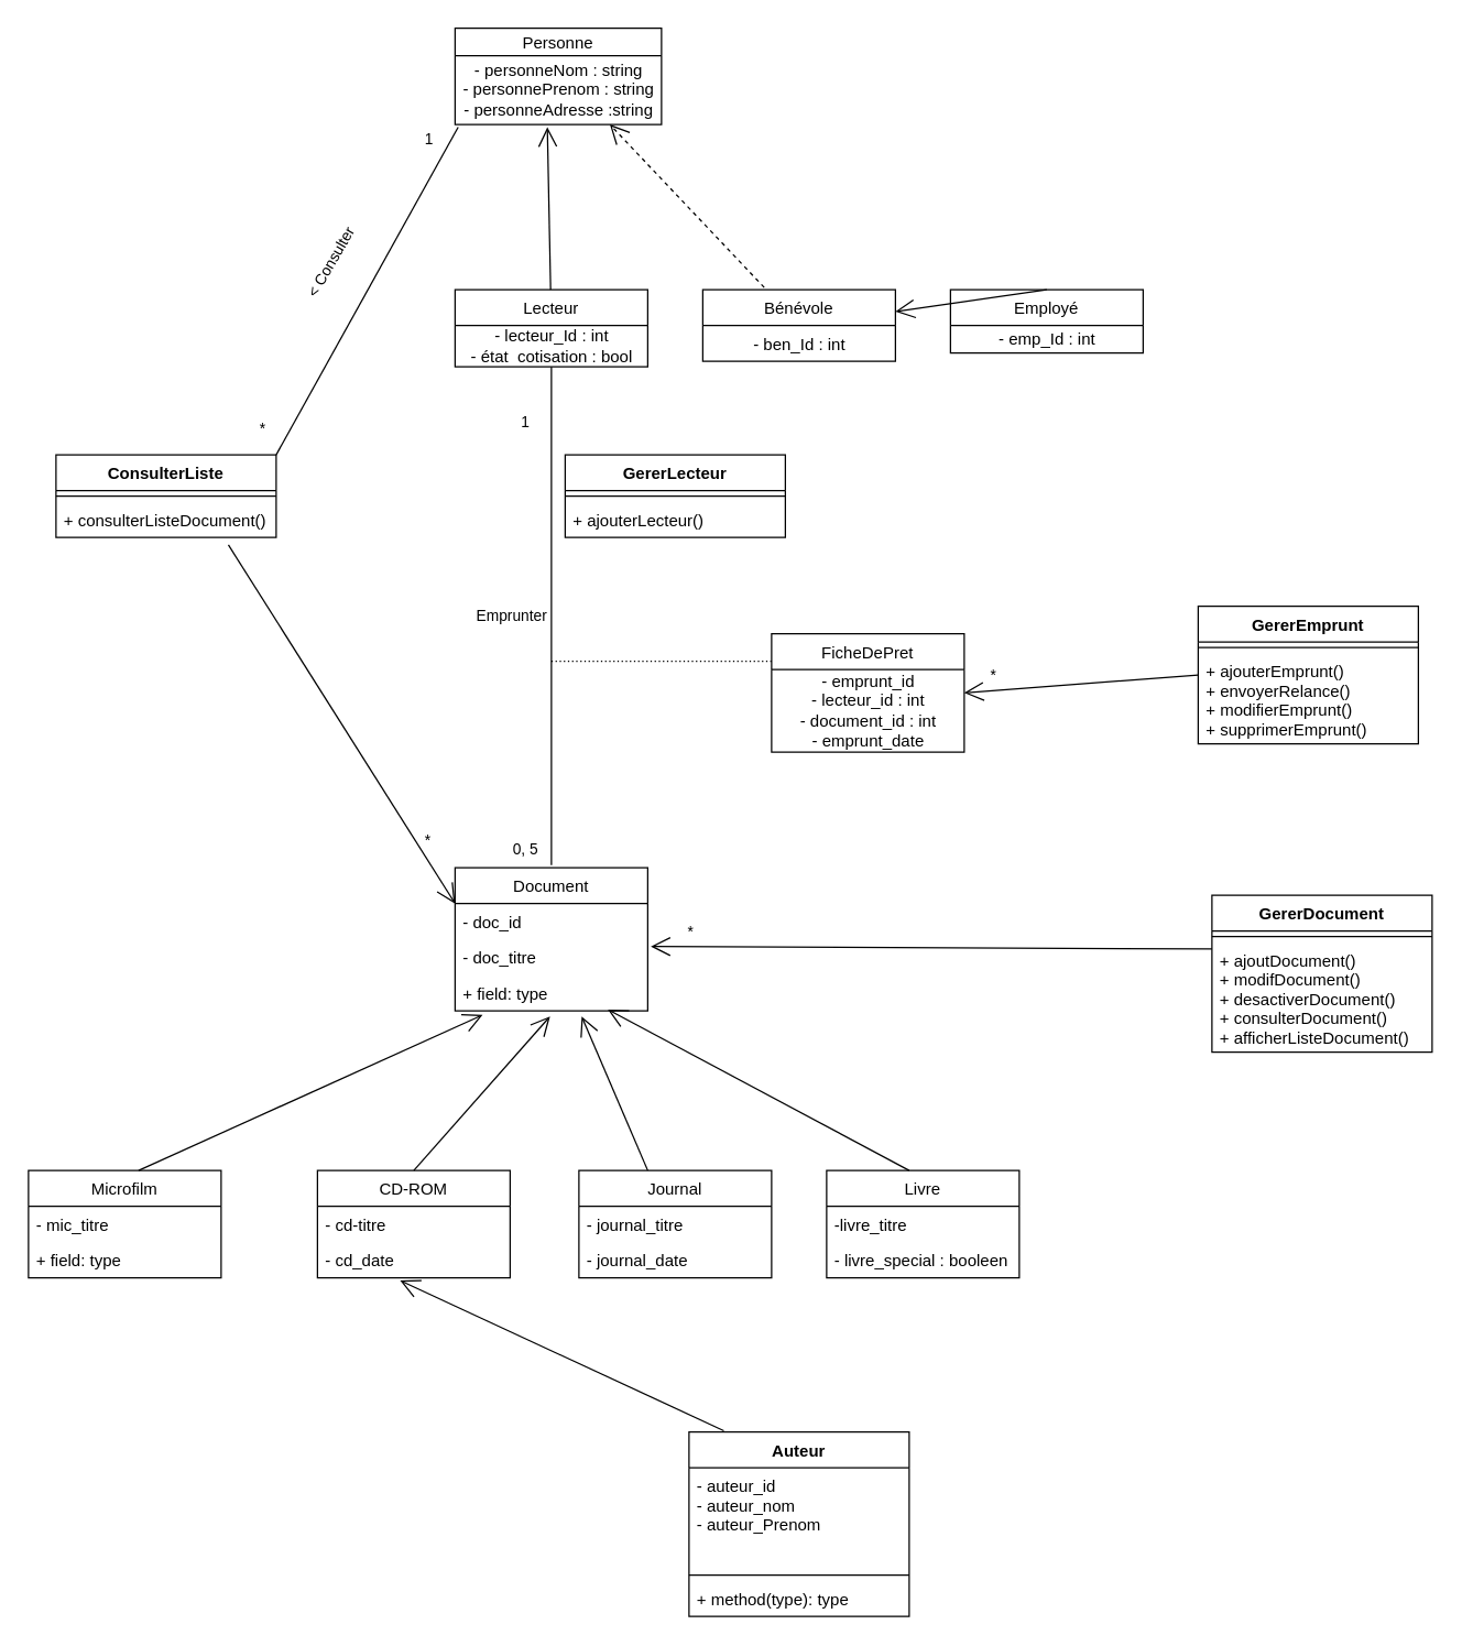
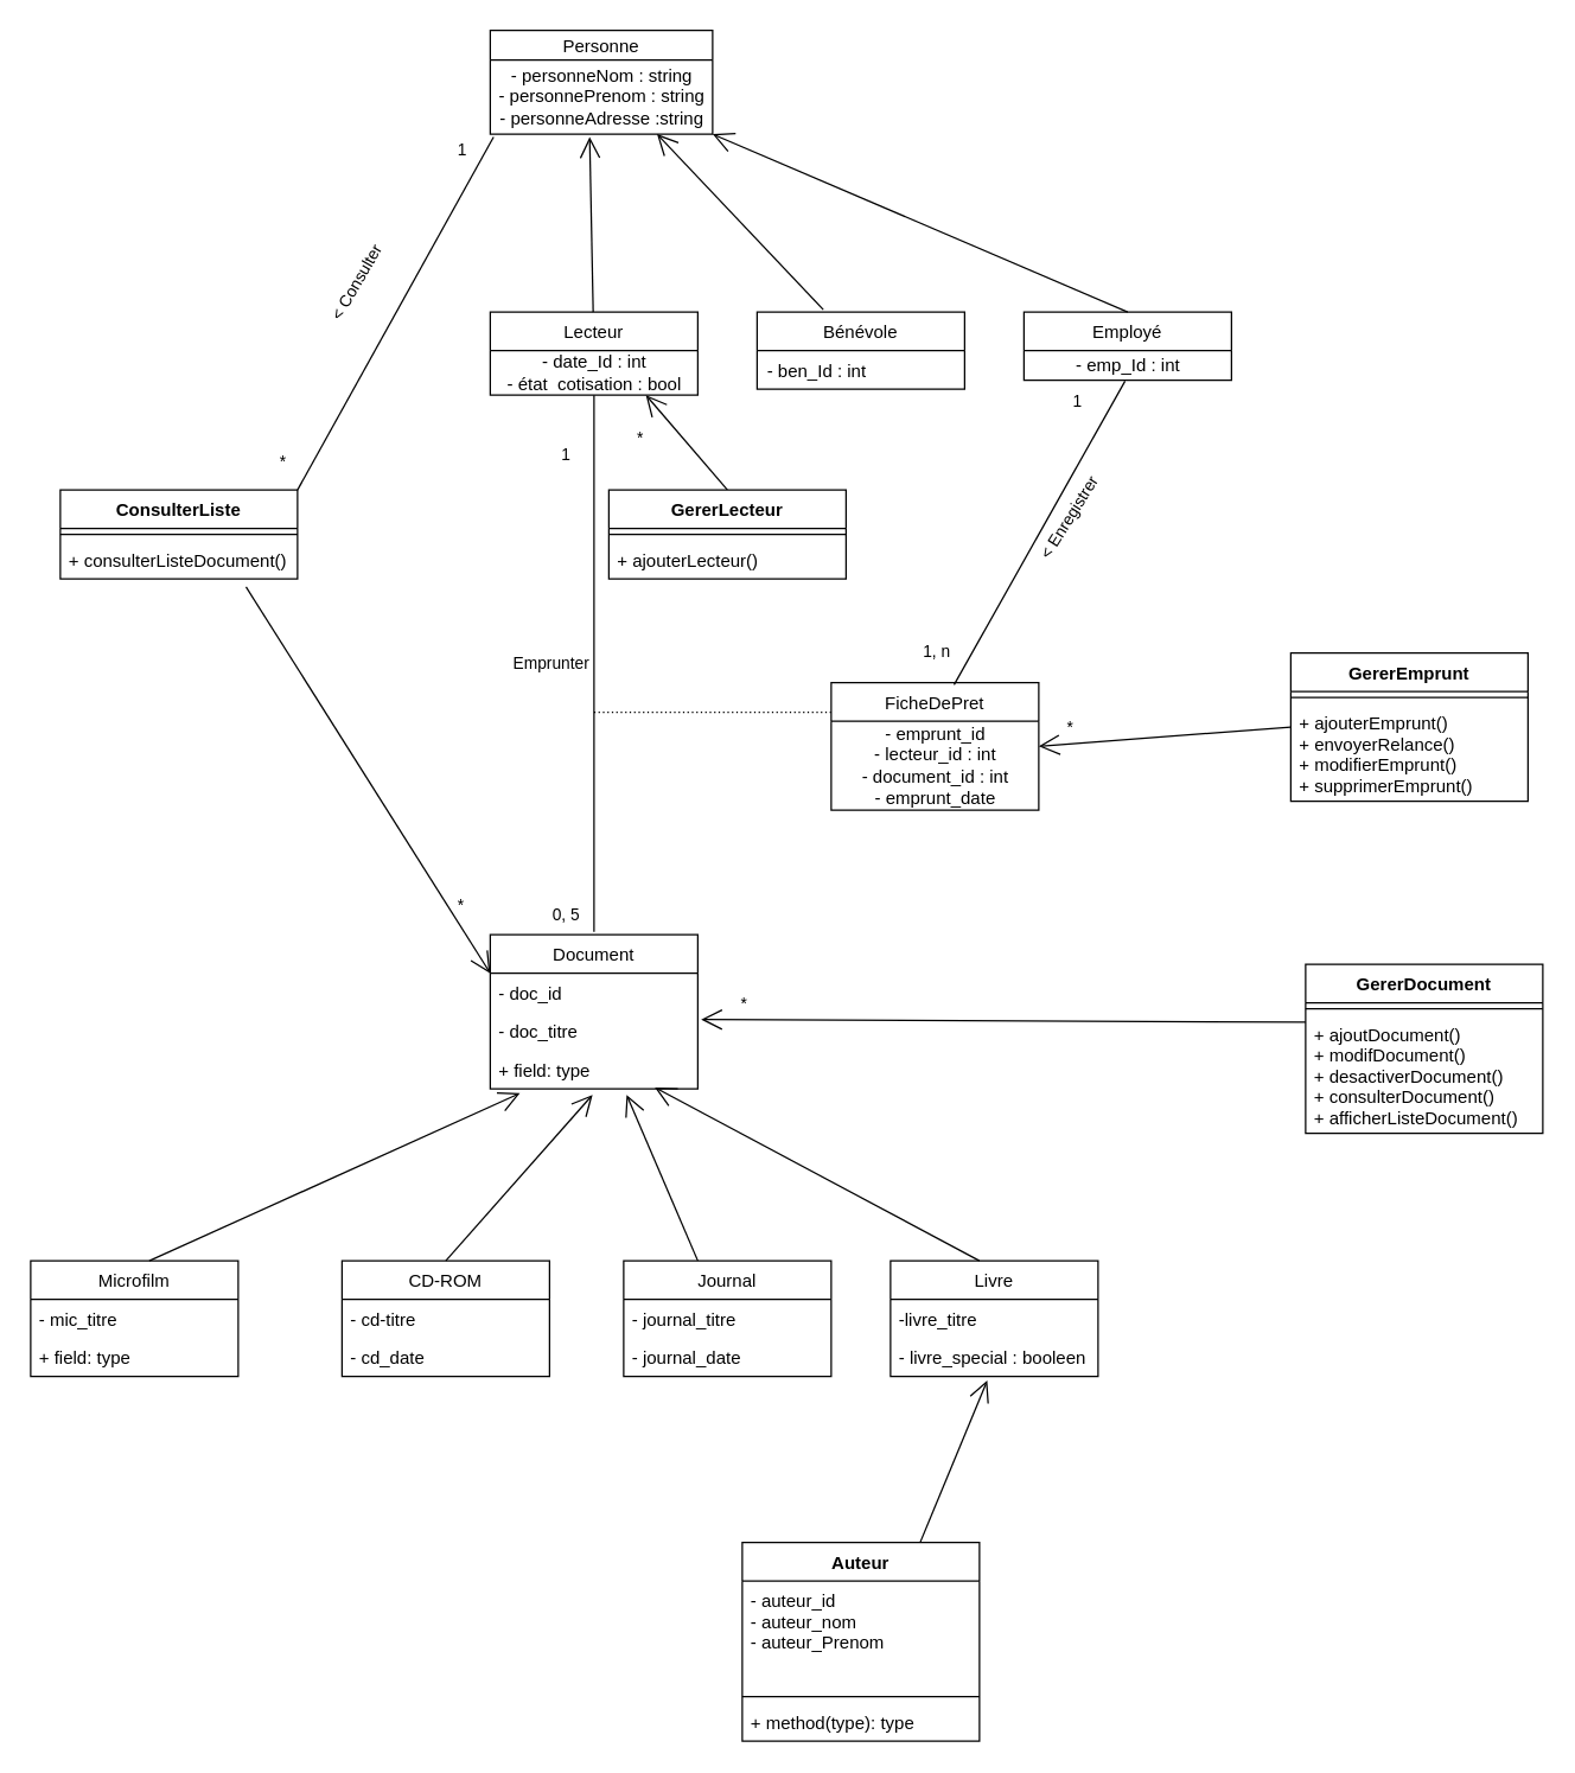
- <mxCell id="40" value="" style="endArrow=open;endFill=1;endSize=12;html=1;exitX=0.319;exitY=-0.031;exitDx=0;exitDy=0;exitPerimeter=0;entryX=0.75;entryY=1;entryDx=0;entryDy=0;dashed=1;" edge="1" parent="1" source="41" target="38"><mxGeometry width="160" relative="1" as="geometry"><mxPoint x="830" y="210" as="sourcePoint" /><mxPoint x="430" y="100" as="targetPoint" /></mxGeometry></mxCell>
+ <mxCell id="40" value="" style="endArrow=open;endFill=1;endSize=12;html=1;exitX=0.319;exitY=-0.031;exitDx=0;exitDy=0;exitPerimeter=0;entryX=0.75;entryY=1;entryDx=0;entryDy=0;" edge="1" parent="1" source="41" target="38"><mxGeometry width="160" relative="1" as="geometry"><mxPoint x="830" y="210" as="sourcePoint" /><mxPoint x="430" y="100" as="targetPoint" /></mxGeometry></mxCell>
- <mxCell id="2" value="" style="endArrow=open;endFill=1;endSize=12;html=1;exitX=0.5;exitY=0;exitDx=0;exitDy=0;" edge="1" parent="1" source="42" target="41"><mxGeometry width="160" relative="1" as="geometry"><mxPoint x="350" y="250" as="sourcePoint" /><mxPoint x="460" y="70" as="targetPoint" /></mxGeometry></mxCell>
+ <mxCell id="2" value="" style="endArrow=open;endFill=1;endSize=12;html=1;exitX=0.5;exitY=0;exitDx=0;exitDy=0;entryX=1;entryY=1;entryDx=0;entryDy=0;" edge="1" parent="1" source="42" target="38"><mxGeometry width="160" relative="1" as="geometry"><mxPoint x="350" y="250" as="sourcePoint" /><mxPoint x="460" y="70" as="targetPoint" /></mxGeometry></mxCell>
- <mxCell id="56" value="- ben_Id : int" style="text;html=1;align=center;verticalAlign=middle;resizable=0;points=[];autosize=1;" vertex="1" parent="1"><mxGeometry x="540" y="240" width="80" height="20" as="geometry" /></mxCell>
+ <mxCell id="56" value="- ben_Id : int" style="text;html=1;align=center;verticalAlign=middle;resizable=0;points=[];autosize=1;" vertex="1" parent="1"><mxGeometry x="510" y="240" width="80" height="20" as="geometry" /></mxCell>
- <mxCell id="31" value="&lt;div&gt;- lecteur_Id : int&lt;/div&gt;&lt;div&gt;- état&amp;nbsp; cotisation : bool&lt;/div&gt;" style="text;html=1;align=center;verticalAlign=middle;resizable=0;points=[];autosize=1;" vertex="1" parent="30"><mxGeometry y="26" width="140" height="30" as="geometry" /></mxCell>
+ <mxCell id="31" value="&lt;div&gt;- date_Id : int&lt;/div&gt;&lt;div&gt;- état&amp;nbsp; cotisation : bool&lt;/div&gt;" style="text;html=1;align=center;verticalAlign=middle;resizable=0;points=[];autosize=1;" vertex="1" parent="30"><mxGeometry y="26" width="140" height="30" as="geometry" /></mxCell>
+ <mxCell id="44" value="" style="endArrow=open;endFill=1;endSize=12;html=1;entryX=0.75;entryY=1;entryDx=0;entryDy=0;exitX=0.5;exitY=0;exitDx=0;exitDy=0;" edge="1" parent="1" source="72" target="30"><mxGeometry width="160" relative="1" as="geometry"><mxPoint x="170" y="235.41" as="sourcePoint" /><mxPoint x="330" y="235.41" as="targetPoint" /></mxGeometry></mxCell>
+ <mxCell id="45" value="*" style="edgeLabel;html=1;align=center;verticalAlign=middle;resizable=0;points=[];" vertex="1" connectable="0" parent="44"><mxGeometry x="-0.508" y="-3" relative="1" as="geometry"><mxPoint x="-48.44" y="-17.89" as="offset" /></mxGeometry></mxCell>
+ <mxCell id="32" value="" style="endArrow=none;html=1;rounded=0;entryX=0.487;entryY=1.032;entryDx=0;entryDy=0;exitX=0.592;exitY=0.016;exitDx=0;exitDy=0;entryPerimeter=0;exitPerimeter=0;" edge="1" parent="1" source="36" target="43"><mxGeometry relative="1" as="geometry"><mxPoint x="640" y="464" as="sourcePoint" /><mxPoint x="770" y="260" as="targetPoint" /></mxGeometry></mxCell>
+ <mxCell id="33" value="1" style="edgeLabel;html=1;align=center;verticalAlign=middle;resizable=0;points=[];" vertex="1" connectable="0" parent="32"><mxGeometry x="0.876" y="1" relative="1" as="geometry"><mxPoint x="-24" as="offset" /></mxGeometry></mxCell>
+ <mxCell id="34" value="1, n" style="edgeLabel;html=1;align=center;verticalAlign=middle;resizable=0;points=[];" vertex="1" connectable="0" parent="32"><mxGeometry x="-0.775" relative="1" as="geometry"><mxPoint x="-25" as="offset" /></mxGeometry></mxCell>
+ <mxCell id="35" value="&amp;lt; Enregistrer" style="edgeLabel;html=1;align=center;verticalAlign=middle;resizable=0;points=[];rotation=-58;" vertex="1" connectable="0" parent="32"><mxGeometry x="0.112" y="-2" relative="1" as="geometry"><mxPoint x="11.3" y="1.43" as="offset" /></mxGeometry></mxCell>
- <mxCell id="62" value="" style="endArrow=open;endFill=1;endSize=12;html=1;entryX=0.429;entryY=1.077;entryDx=0;entryDy=0;entryPerimeter=0;exitX=0.158;exitY=-0.007;exitDx=0;exitDy=0;exitPerimeter=0;" edge="1" parent="1" source="57" target="20"><mxGeometry width="160" relative="1" as="geometry"><mxPoint x="310" y="1060" as="sourcePoint" /><mxPoint x="470" y="1060" as="targetPoint" /></mxGeometry></mxCell>
+ <mxCell id="61" value="" style="endArrow=open;endFill=1;endSize=12;html=1;exitX=0.75;exitY=0;exitDx=0;exitDy=0;entryX=0.466;entryY=1.106;entryDx=0;entryDy=0;entryPerimeter=0;" edge="1" parent="1" source="57" target="17"><mxGeometry width="160" relative="1" as="geometry"><mxPoint x="630" y="1000" as="sourcePoint" /><mxPoint x="790" y="1000" as="targetPoint" /></mxGeometry></mxCell>
